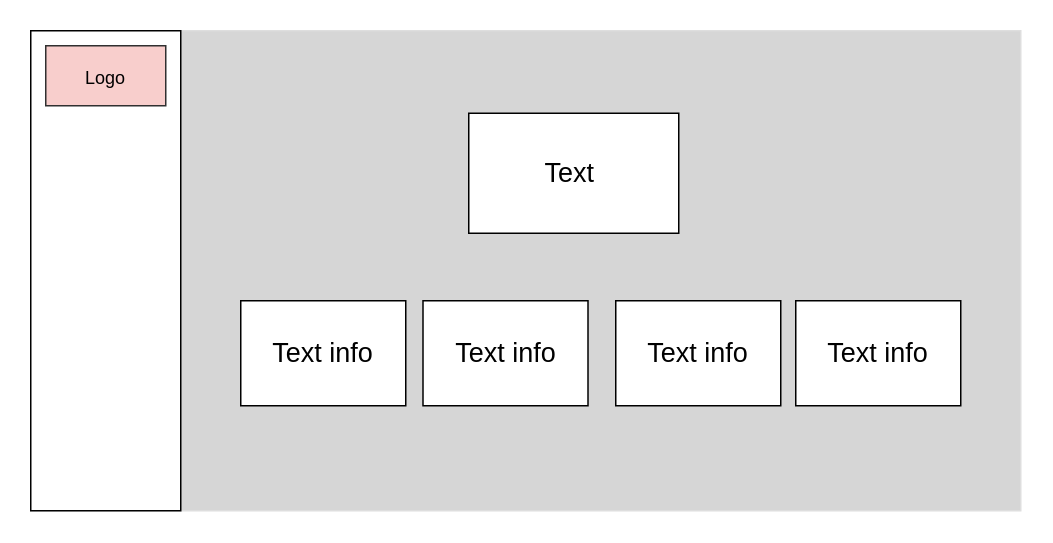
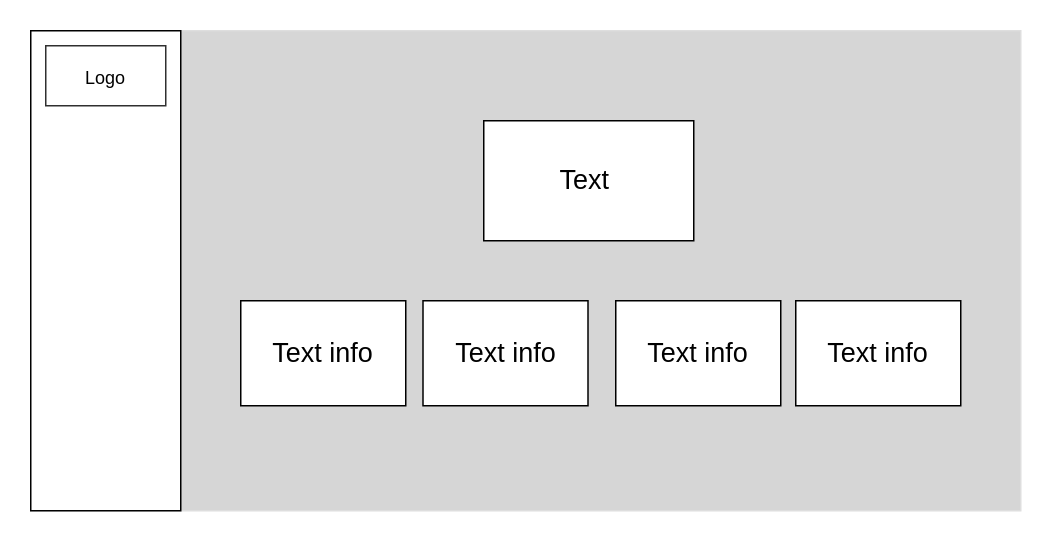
- <mxCell id="5" value="&lt;font style=&quot;font-size: 12px;&quot;&gt;Logo&lt;/font&gt;" style="rounded=0;whiteSpace=wrap;html=1;shadow=0;fontSize=18;strokeColor=#303030;fillColor=#f8cecc;" parent="1" vertex="1"><mxGeometry x="30" y="30" width="80" height="40" as="geometry" /></mxCell>
+ <mxCell id="5" value="&lt;font style=&quot;font-size: 12px;&quot;&gt;Logo&lt;/font&gt;" style="rounded=0;whiteSpace=wrap;html=1;shadow=0;fontSize=18;strokeColor=#303030;fillColor=#FFFFFF;" parent="1" vertex="1"><mxGeometry x="30" y="30" width="80" height="40" as="geometry" /></mxCell>
- <mxCell id="6" value="&lt;font style=&quot;font-size: 18px;&quot;&gt;Text&amp;nbsp;&lt;/font&gt;" style="rounded=0;whiteSpace=wrap;html=1;" parent="1" vertex="1"><mxGeometry x="312" y="75" width="140" height="80" as="geometry" /></mxCell>
+ <mxCell id="6" value="&lt;font style=&quot;font-size: 18px;&quot;&gt;Text&amp;nbsp;&lt;/font&gt;" style="rounded=0;whiteSpace=wrap;html=1;" parent="1" vertex="1"><mxGeometry x="322" y="80" width="140" height="80" as="geometry" /></mxCell>
